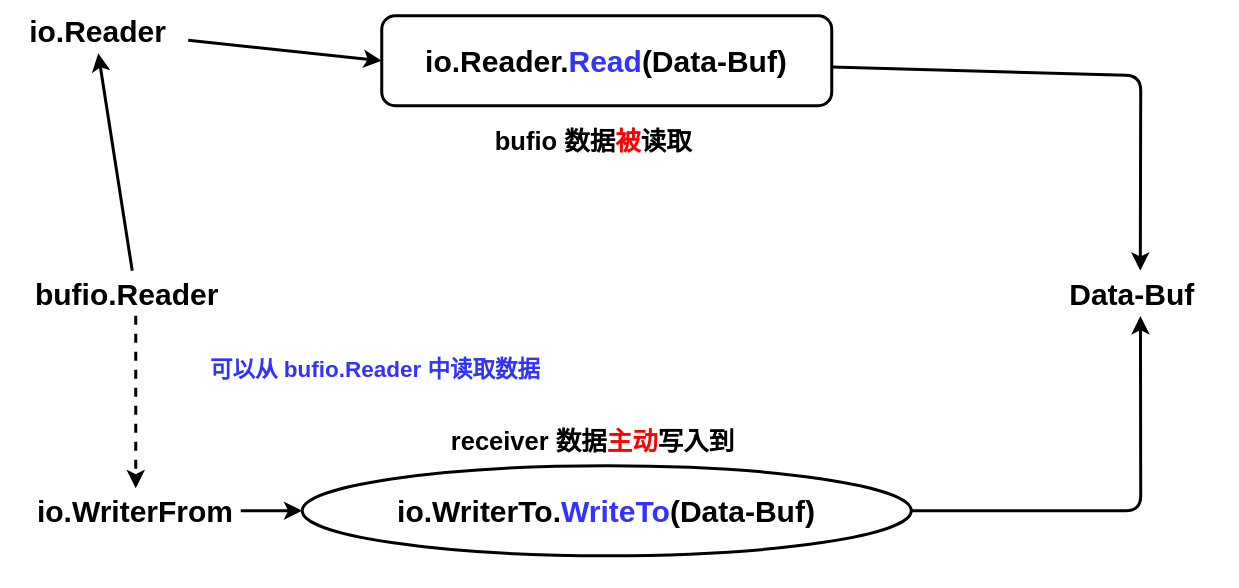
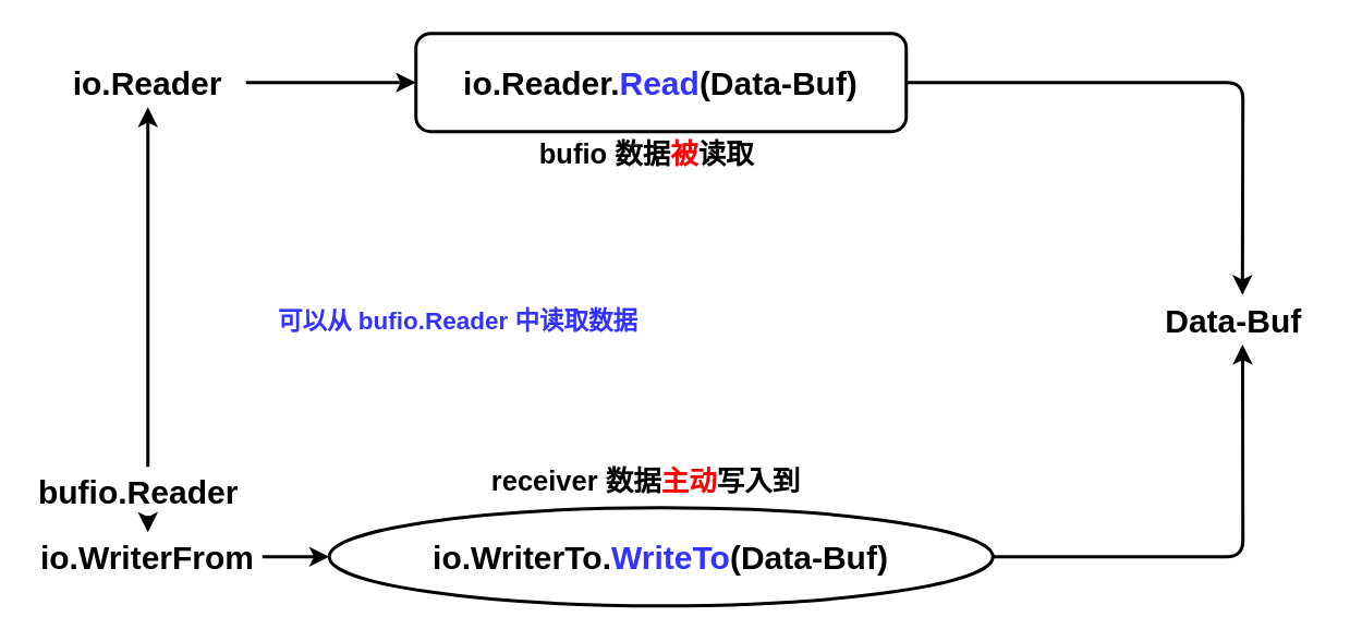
- <mxCell id="3" value="io.Reader" style="text;html=1;strokeColor=none;fillColor=none;align=center;verticalAlign=middle;whiteSpace=wrap;rounded=0;fontStyle=1;fontSize=20;" vertex="1" parent="1"><mxGeometry x="5" y="5" width="120" height="30" as="geometry" /></mxCell>
+ <mxCell id="3" value="io.Reader" style="text;html=1;strokeColor=none;fillColor=none;align=center;verticalAlign=middle;whiteSpace=wrap;rounded=0;fontStyle=1;fontSize=20;" vertex="1" parent="1"><mxGeometry x="30" y="35" width="120" height="30" as="geometry" /></mxCell>
- <mxCell id="6" value="&lt;b&gt;io.Reader.&lt;font color=&quot;#3333ff&quot;&gt;Read&lt;/font&gt;(Data-Buf)&lt;/b&gt;" style="rounded=1;whiteSpace=wrap;html=1;fontSize=20;strokeWidth=2;" vertex="1" parent="1"><mxGeometry x="254" y="10" width="300" height="60" as="geometry" /></mxCell>
+ <mxCell id="6" value="&lt;b&gt;io.Reader.&lt;font color=&quot;#3333ff&quot;&gt;Read&lt;/font&gt;(Data-Buf)&lt;/b&gt;" style="rounded=1;whiteSpace=wrap;html=1;fontSize=20;strokeWidth=2;" vertex="1" parent="1"><mxGeometry x="254" y="20" width="300" height="60" as="geometry" /></mxCell>
- <mxCell id="13" value="bufio.Reader&amp;nbsp;&amp;nbsp;" style="text;html=1;strokeColor=none;fillColor=none;align=center;verticalAlign=middle;whiteSpace=wrap;rounded=0;fontStyle=1;fontSize=20;" vertex="1" parent="1"><mxGeometry x="20" y="180" width="140" height="30" as="geometry" /></mxCell>
+ <mxCell id="13" value="bufio.Reader&amp;nbsp;&amp;nbsp;" style="text;html=1;strokeColor=none;fillColor=none;align=center;verticalAlign=middle;whiteSpace=wrap;rounded=0;fontStyle=1;fontSize=20;" vertex="1" parent="1"><mxGeometry x="20" y="285" width="140" height="30" as="geometry" /></mxCell>
- <mxCell id="16" value="可以从 bufio.Reader 中读取数据" style="text;html=1;strokeColor=none;fillColor=none;align=center;verticalAlign=middle;whiteSpace=wrap;rounded=0;fontSize=15;fontColor=#3333FF;fontStyle=1" vertex="1" parent="1"><mxGeometry x="130" y="230" width="240" height="30" as="geometry" /></mxCell>
+ <mxCell id="16" value="可以从 bufio.Reader 中读取数据" style="text;html=1;strokeColor=none;fillColor=none;align=center;verticalAlign=middle;whiteSpace=wrap;rounded=0;fontSize=15;fontColor=#3333FF;fontStyle=1" vertex="1" parent="1"><mxGeometry x="160" y="180" width="240" height="30" as="geometry" /></mxCell>
